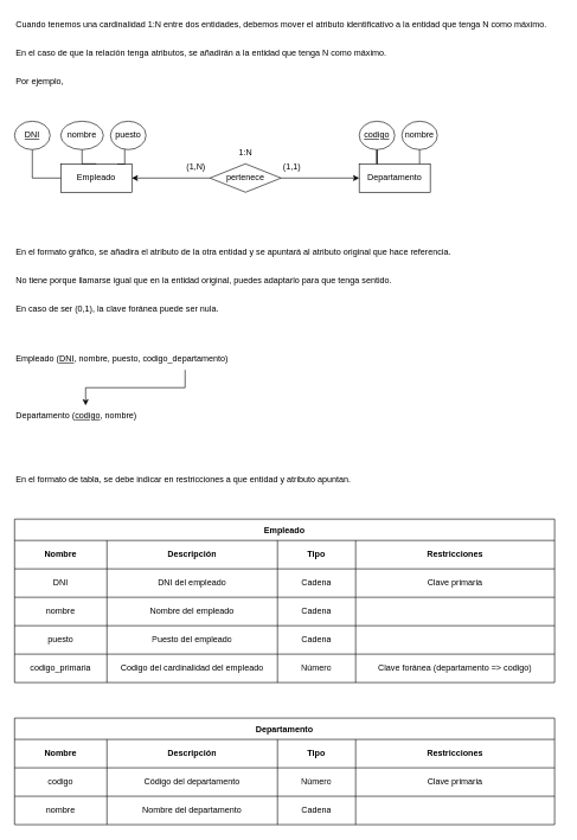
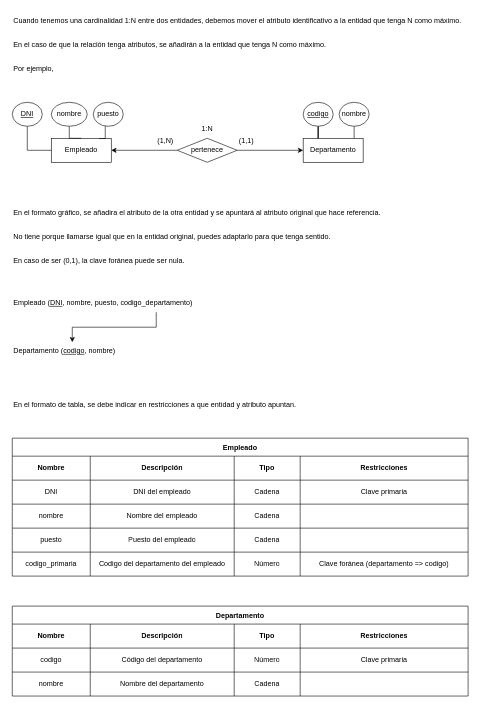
- <mxCell id="53" value="Codigo del cardinalidad del empleado" style="shape=partialRectangle;html=1;whiteSpace=wrap;connectable=0;strokeColor=inherit;overflow=hidden;fillColor=none;top=0;left=0;bottom=0;right=0;pointerEvents=1;" vertex="1" parent="51"><mxGeometry x="130" width="240" height="40" as="geometry"><mxRectangle width="240" height="40" as="alternateBounds" /></mxGeometry></mxCell>
+ <mxCell id="53" value="Codigo del departamento del empleado" style="shape=partialRectangle;html=1;whiteSpace=wrap;connectable=0;strokeColor=inherit;overflow=hidden;fillColor=none;top=0;left=0;bottom=0;right=0;pointerEvents=1;" vertex="1" parent="51"><mxGeometry x="130" width="240" height="40" as="geometry"><mxRectangle width="240" height="40" as="alternateBounds" /></mxGeometry></mxCell>
